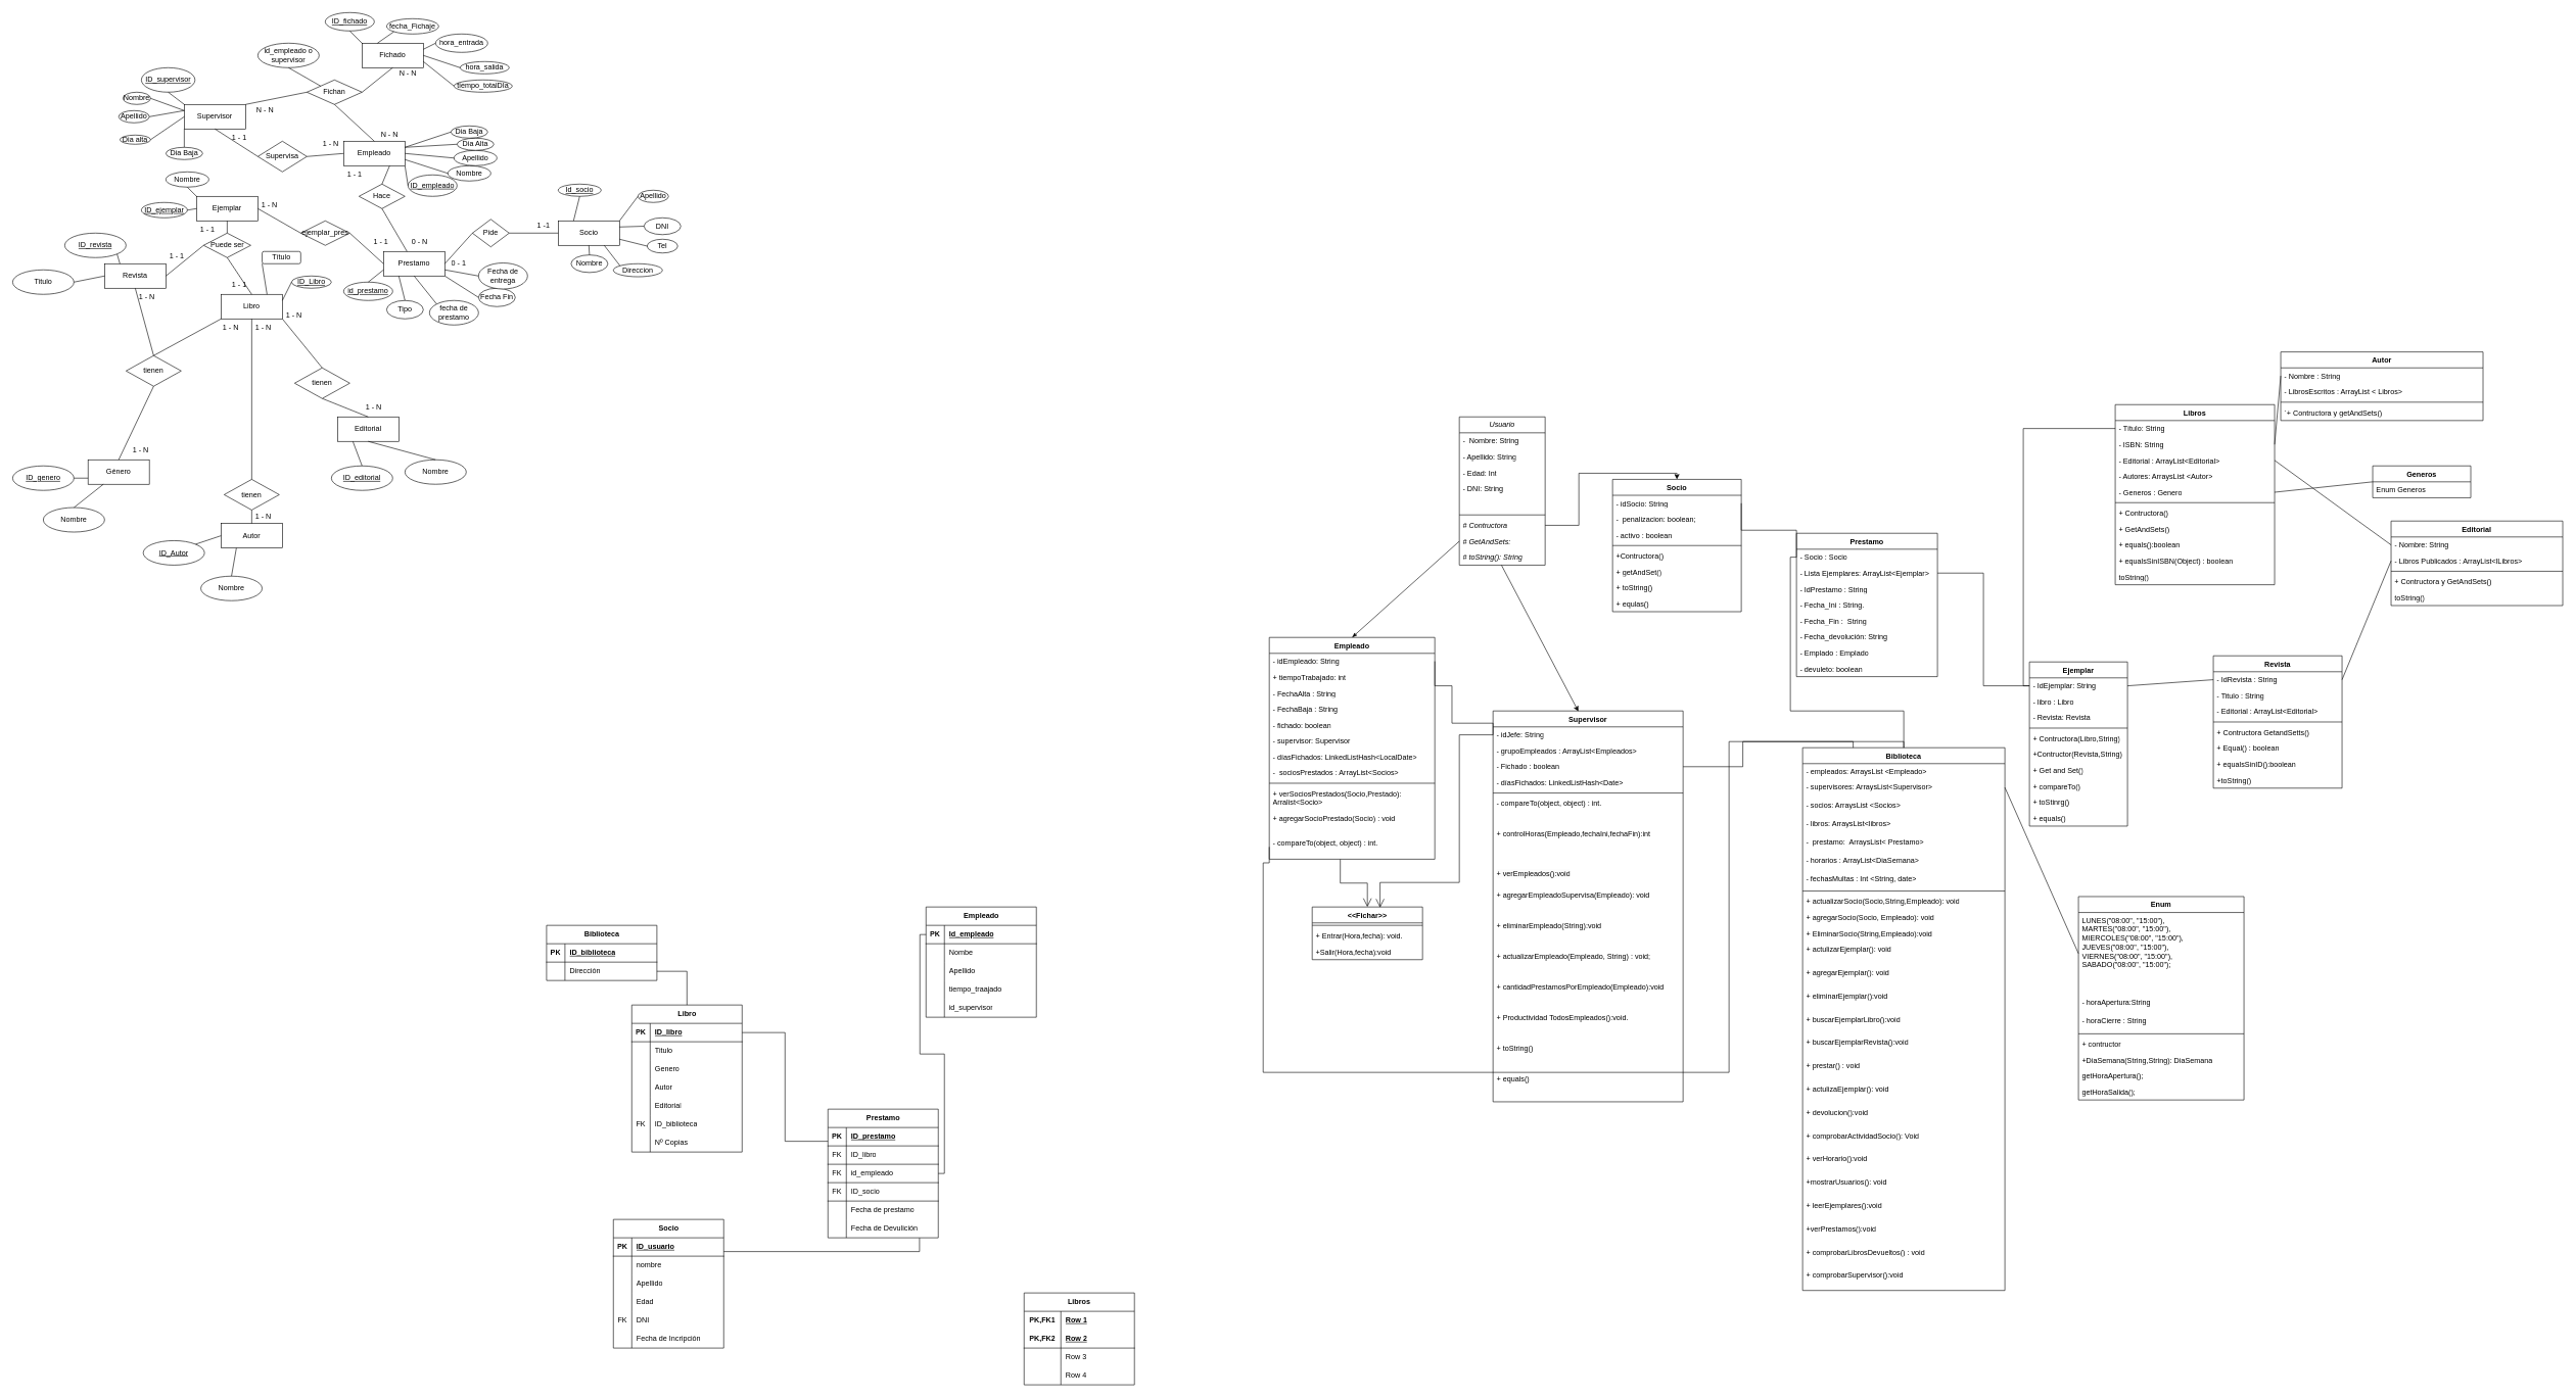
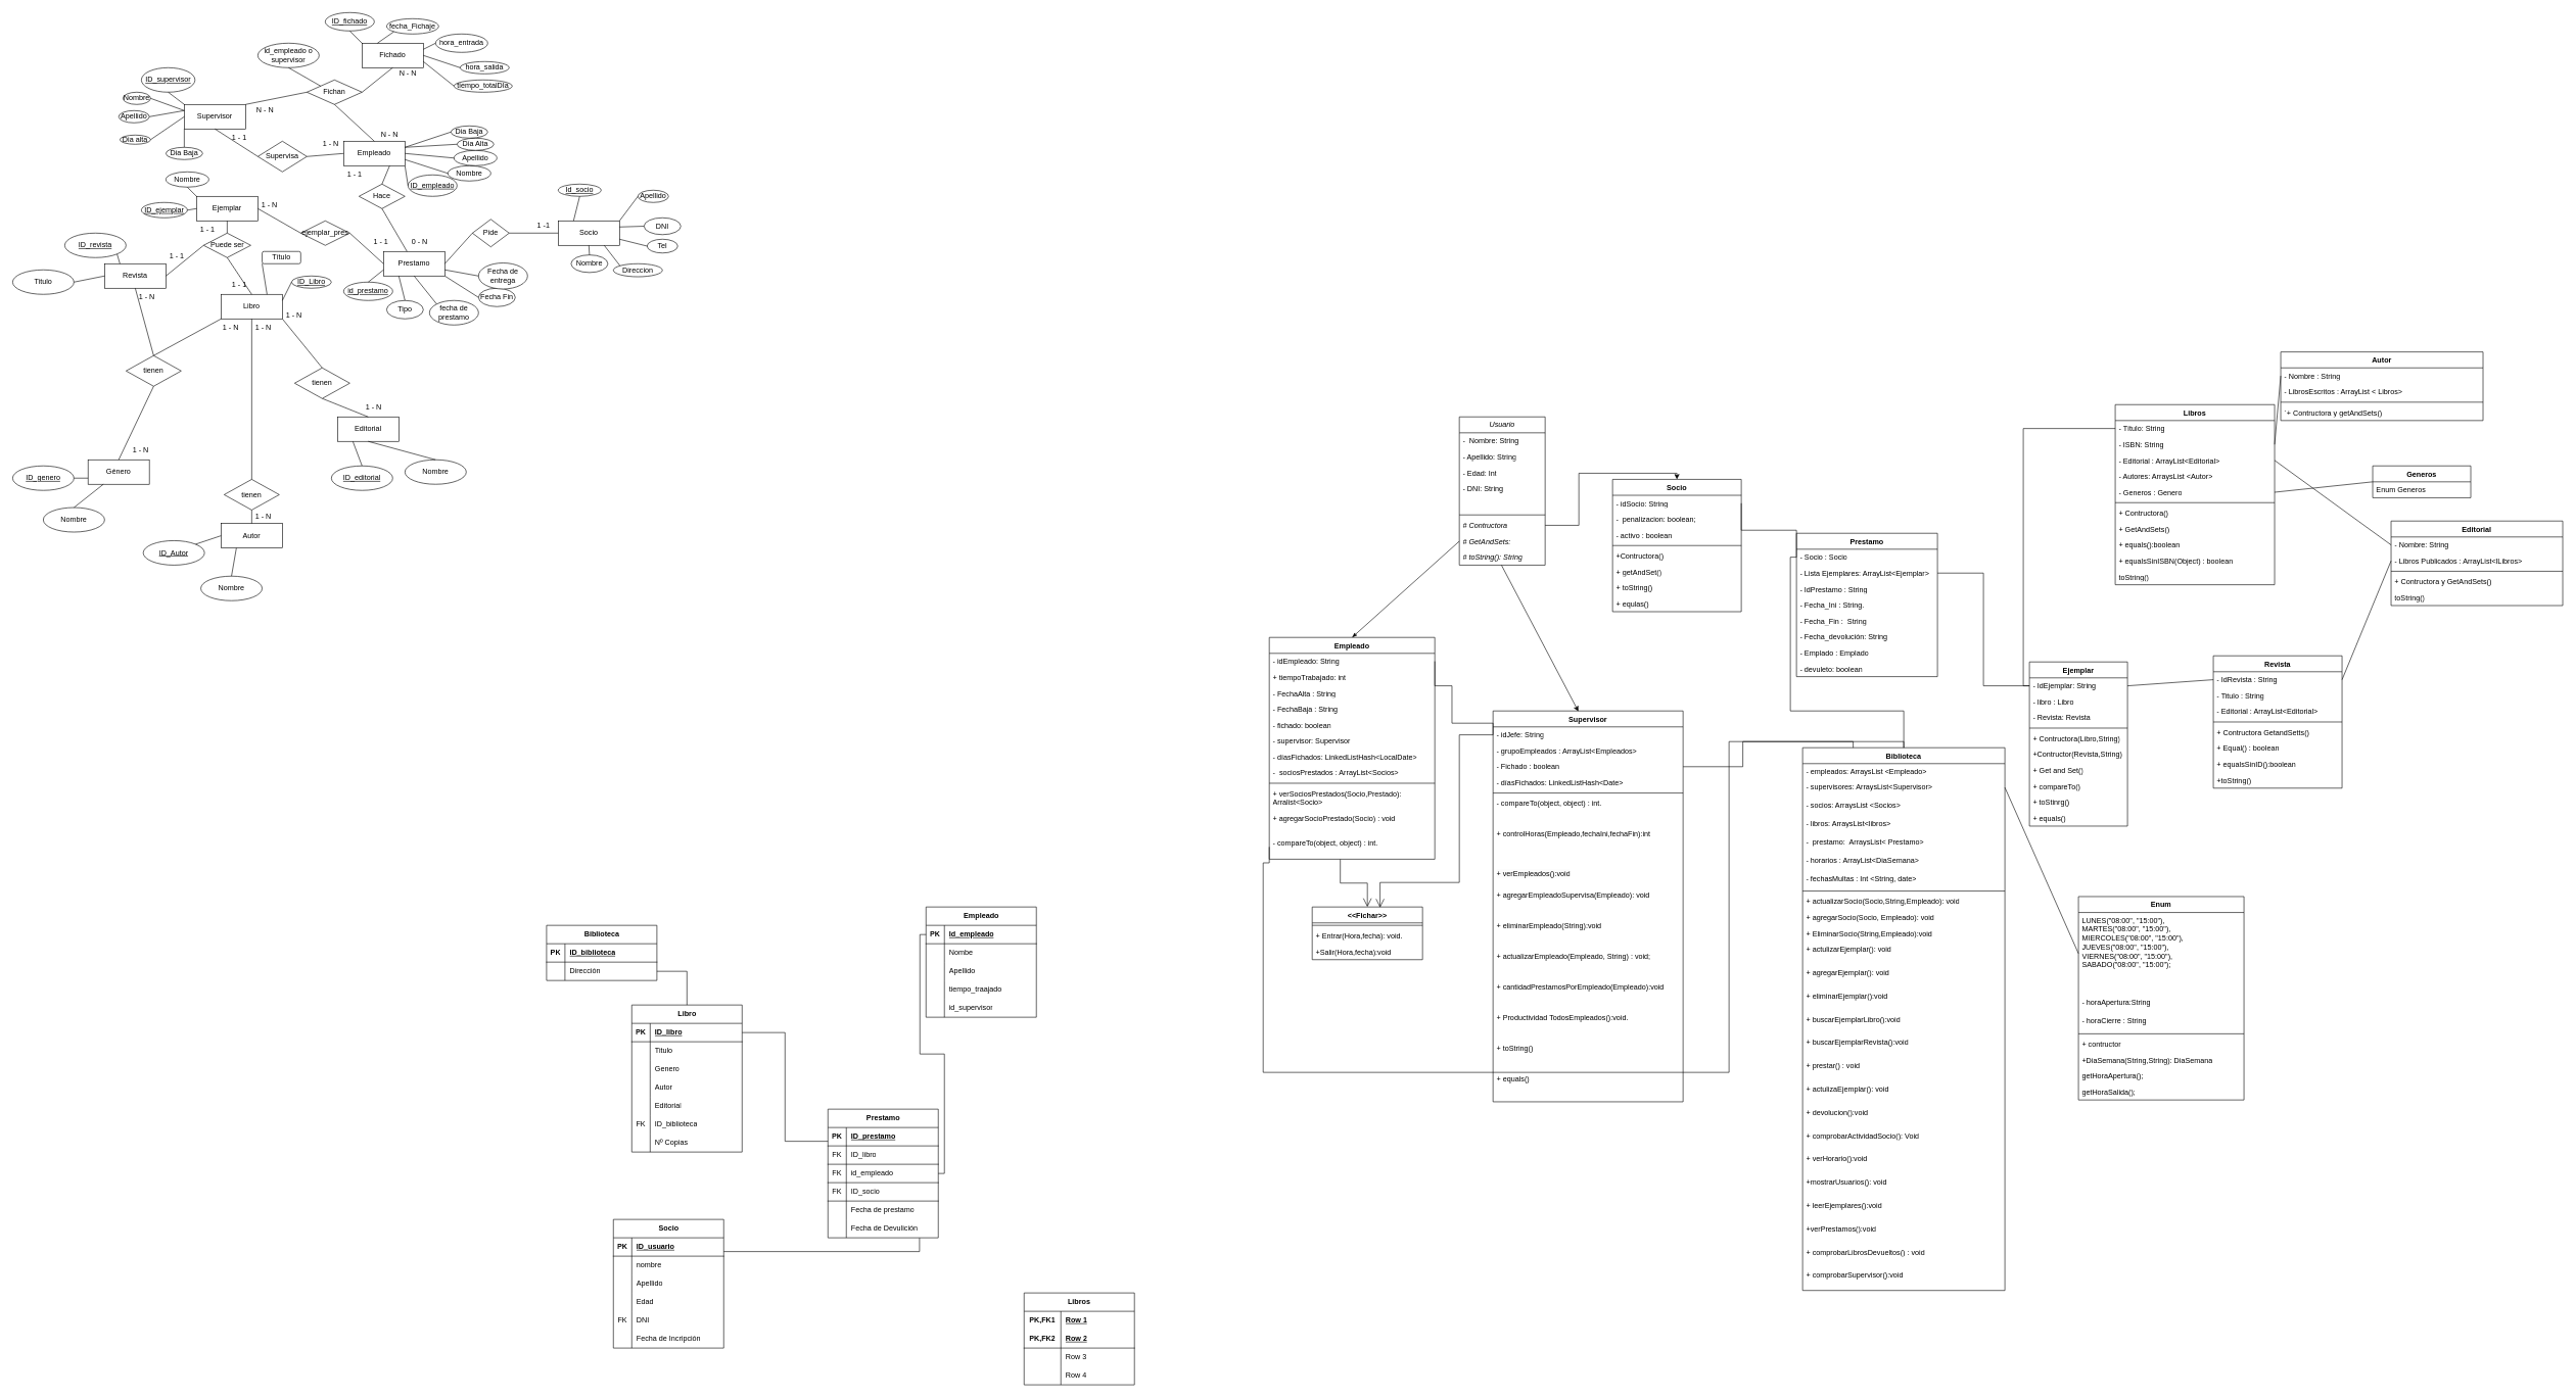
- <mxCell id="314" value="0 - 1" style="text;strokeColor=none;fillColor=none;spacingLeft=4;spacingRight=4;overflow=hidden;rotatable=0;points=[[0,0.5],[1,0.5]];portConstraint=eastwest;fontSize=12;whiteSpace=wrap;html=1;" parent="1" vertex="1"><mxGeometry x="730" y="415.63" width="40" height="30" as="geometry" /></mxCell>
